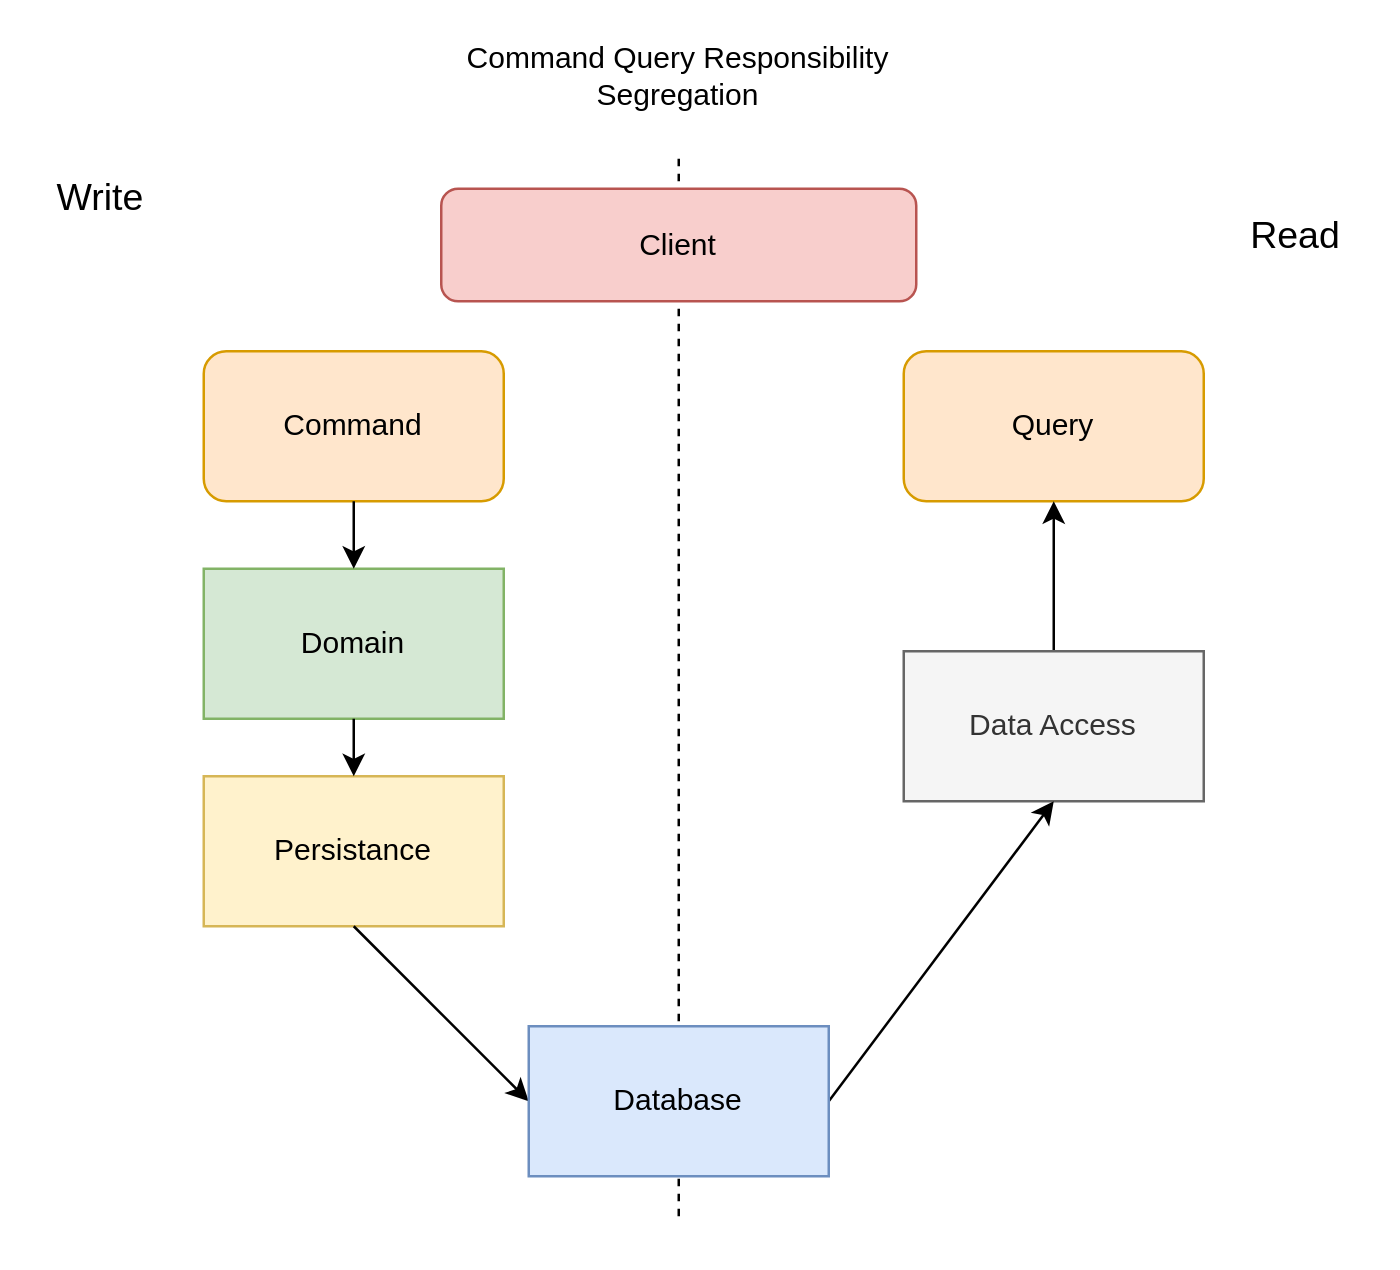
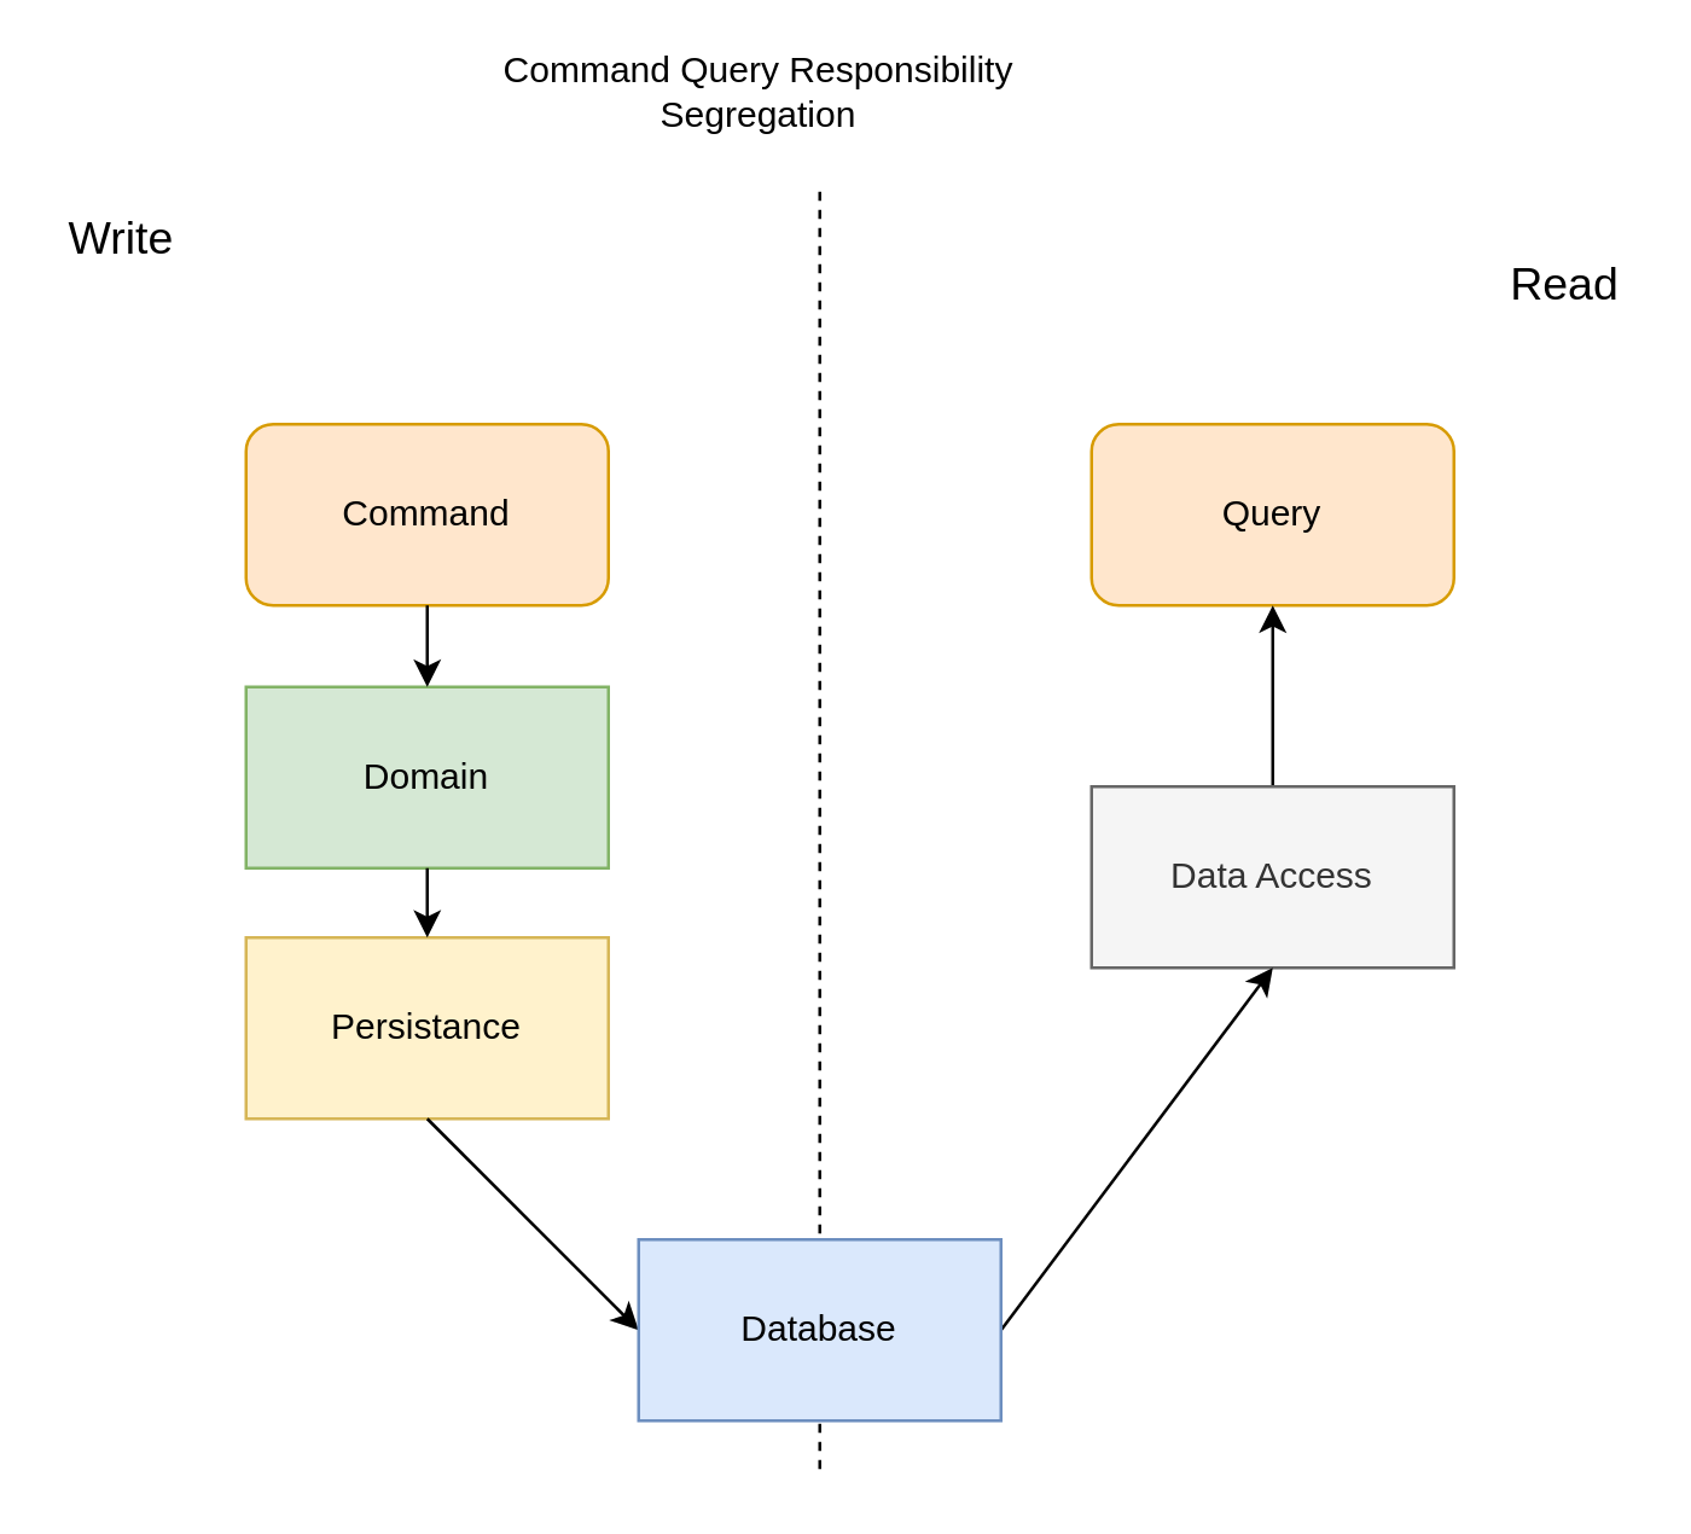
- <mxCell id="2" value="Command Query Responsibility Segregation" style="text;html=1;strokeColor=none;fillColor=none;align=center;verticalAlign=middle;whiteSpace=wrap;rounded=0;" parent="1" vertex="1"><mxGeometry x="181" y="20" width="180" height="20" as="geometry" /></mxCell>
+ <mxCell id="2" value="Command Query Responsibility Segregation" style="text;html=1;strokeColor=none;fillColor=none;align=center;verticalAlign=middle;whiteSpace=wrap;rounded=0;" parent="1" vertex="1"><mxGeometry x="161" y="20" width="180" height="20" as="geometry" /></mxCell>
- <mxCell id="18" value="Client" style="rounded=1;whiteSpace=wrap;html=1;fillColor=#f8cecc;strokeColor=#b85450;" parent="1" vertex="1"><mxGeometry x="176" y="75" width="190" height="45" as="geometry" /></mxCell>
